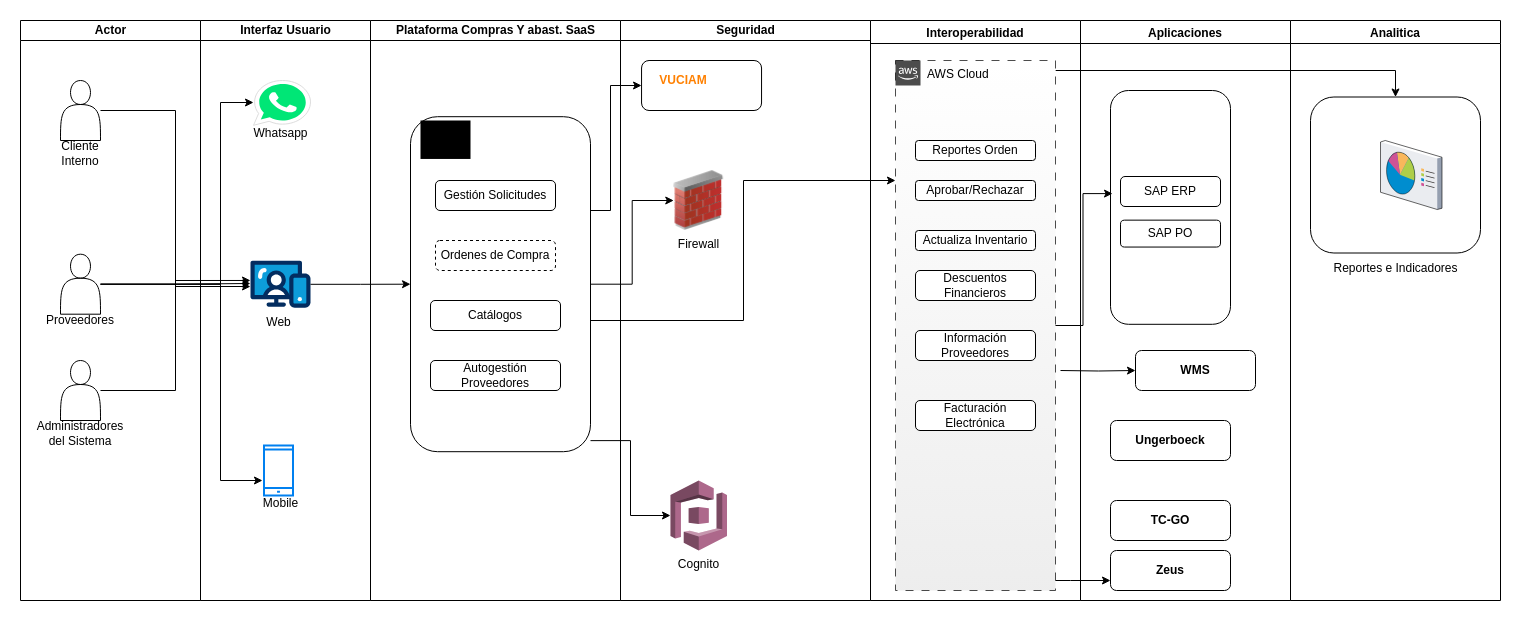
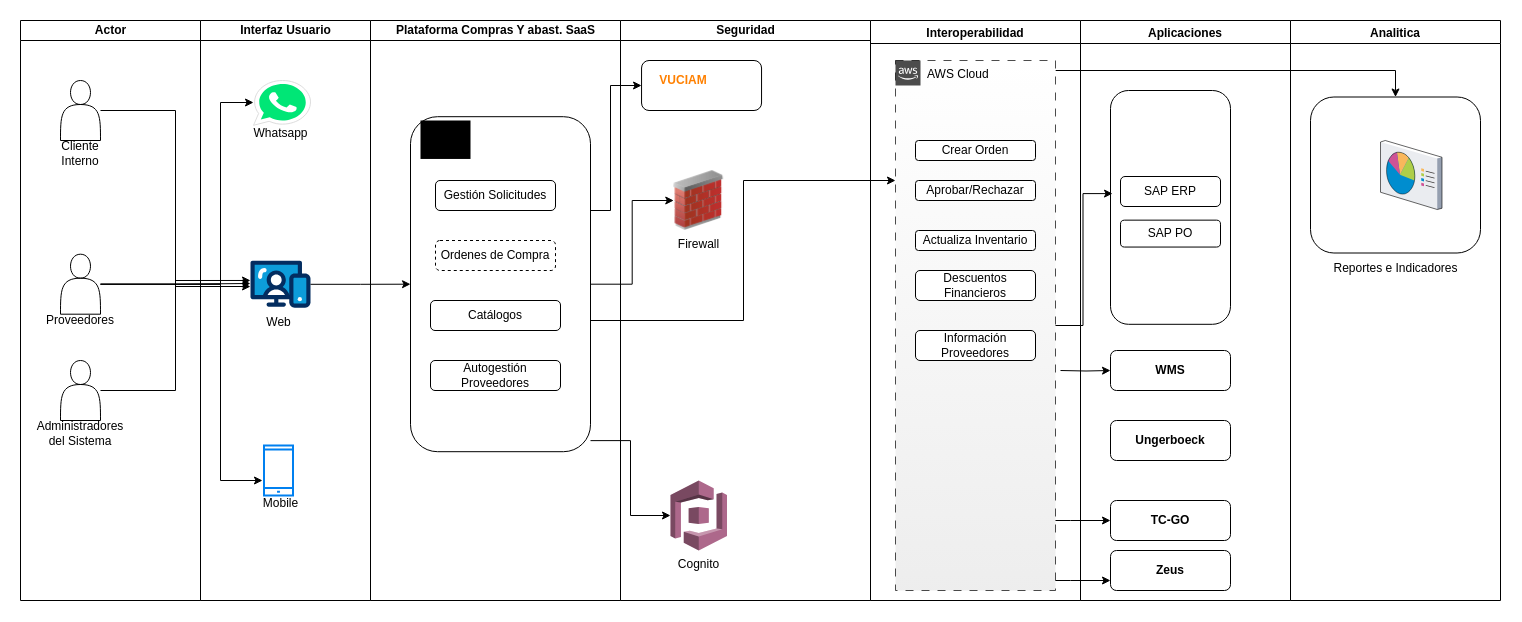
- <mxCell id="10" value="Reportes Orden" style="rounded=1;whiteSpace=wrap;html=1;" vertex="1" parent="8"><mxGeometry x="45" y="120" width="120" height="20" as="geometry" /></mxCell>
+ <mxCell id="10" value="Crear Orden" style="rounded=1;whiteSpace=wrap;html=1;" vertex="1" parent="8"><mxGeometry x="45" y="120" width="120" height="20" as="geometry" /></mxCell>
- <mxCell id="51" value="&lt;b&gt;WMS&lt;/b&gt;" style="rounded=1;whiteSpace=wrap;html=1;" vertex="1" parent="46"><mxGeometry x="55" y="330" width="120" height="40" as="geometry" /></mxCell>
+ <mxCell id="51" value="&lt;b&gt;WMS&lt;/b&gt;" style="rounded=1;whiteSpace=wrap;html=1;" vertex="1" parent="46"><mxGeometry x="30" y="330" width="120" height="40" as="geometry" /></mxCell>
- <mxCell id="15" value="Facturación Electrónica" style="rounded=1;whiteSpace=wrap;html=1;" vertex="1" parent="8"><mxGeometry x="45" y="380" width="120" height="30" as="geometry" /></mxCell>
+ <mxCell id="58" style="edgeStyle=orthogonalEdgeStyle;rounded=0;orthogonalLoop=1;jettySize=auto;html=1;" edge="1" parent="1" source="9" target="53"><mxGeometry relative="1" as="geometry"><Array as="points"><mxPoint x="1070" y="520" /><mxPoint x="1070" y="520" /></Array></mxGeometry></mxCell>
